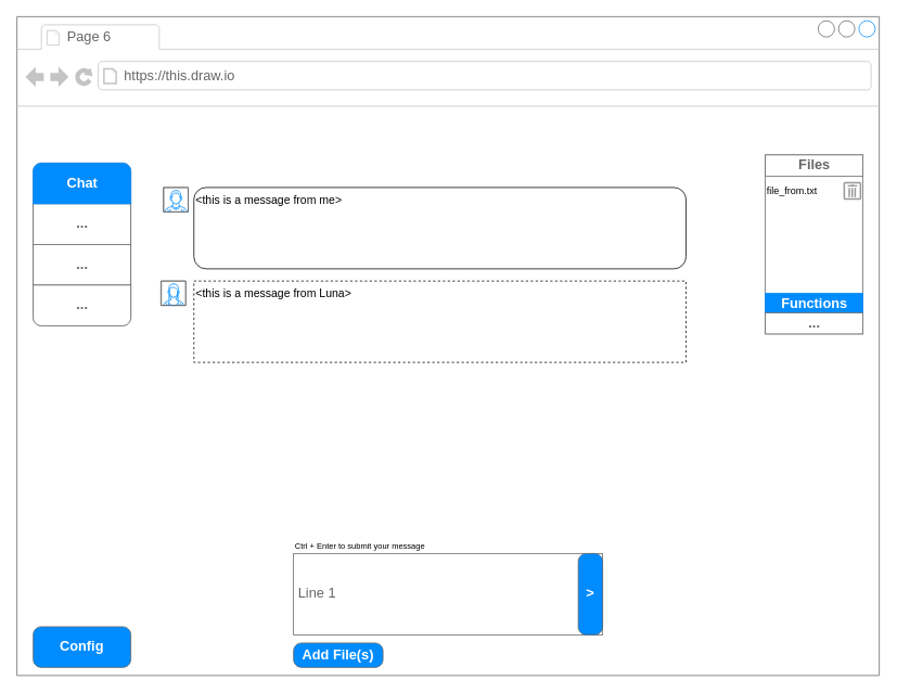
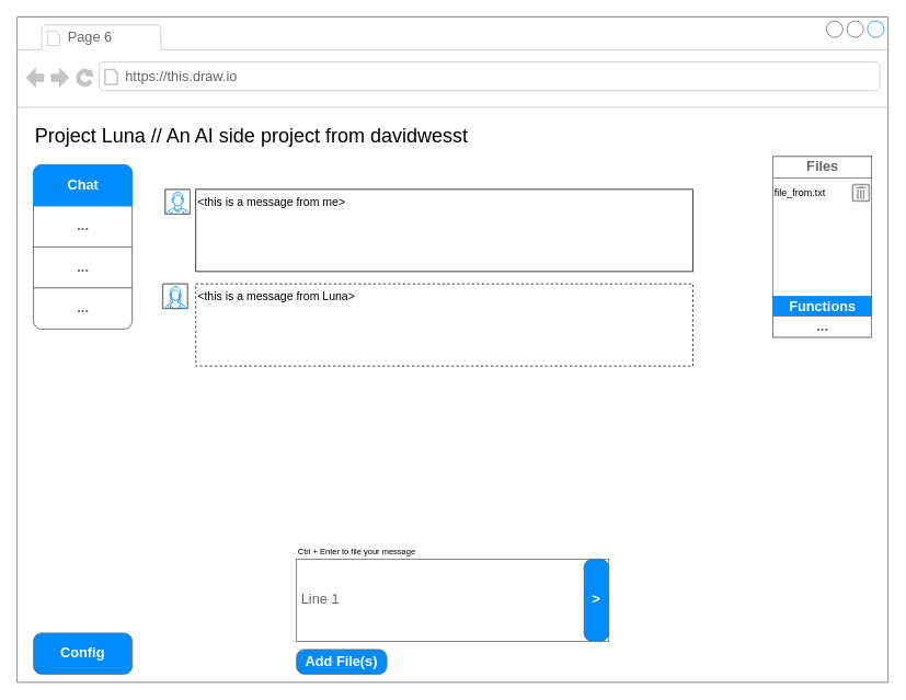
+ <mxCell id="5" value="&lt;font style=&quot;font-size: 24px;&quot;&gt;Project Luna // An AI side project from davidwesst&lt;/font&gt;" style="text;html=1;strokeColor=none;fillColor=none;align=left;verticalAlign=middle;whiteSpace=wrap;rounded=0;" vertex="1" parent="2"><mxGeometry x="20" y="130" width="960" height="30" as="geometry" /></mxCell>
- <mxCell id="10" value="&amp;lt;this is a message from me&amp;gt;" style="whiteSpace=wrap;html=1;fontSize=14;align=left;verticalAlign=top;rounded=1;" vertex="1" parent="2"><mxGeometry x="217.5" y="210" width="605" height="100" as="geometry" /></mxCell>
+ <mxCell id="10" value="&amp;lt;this is a message from me&amp;gt;" style="rounded=0;whiteSpace=wrap;html=1;fontSize=14;align=left;verticalAlign=top;" vertex="1" parent="2"><mxGeometry x="217.5" y="210" width="605" height="100" as="geometry" /></mxCell>
- <mxCell id="25" value="Ctrl + Enter to submit your message" style="text;html=1;strokeColor=none;fillColor=none;align=left;verticalAlign=bottom;whiteSpace=wrap;rounded=0;fontSize=10;" vertex="1" parent="2"><mxGeometry x="340" y="640" width="380" height="20" as="geometry" /></mxCell>
+ <mxCell id="25" value="Ctrl + Enter to file your message" style="text;html=1;strokeColor=none;fillColor=none;align=left;verticalAlign=bottom;whiteSpace=wrap;rounded=0;fontSize=10;" vertex="1" parent="2"><mxGeometry x="340" y="640" width="380" height="20" as="geometry" /></mxCell>
